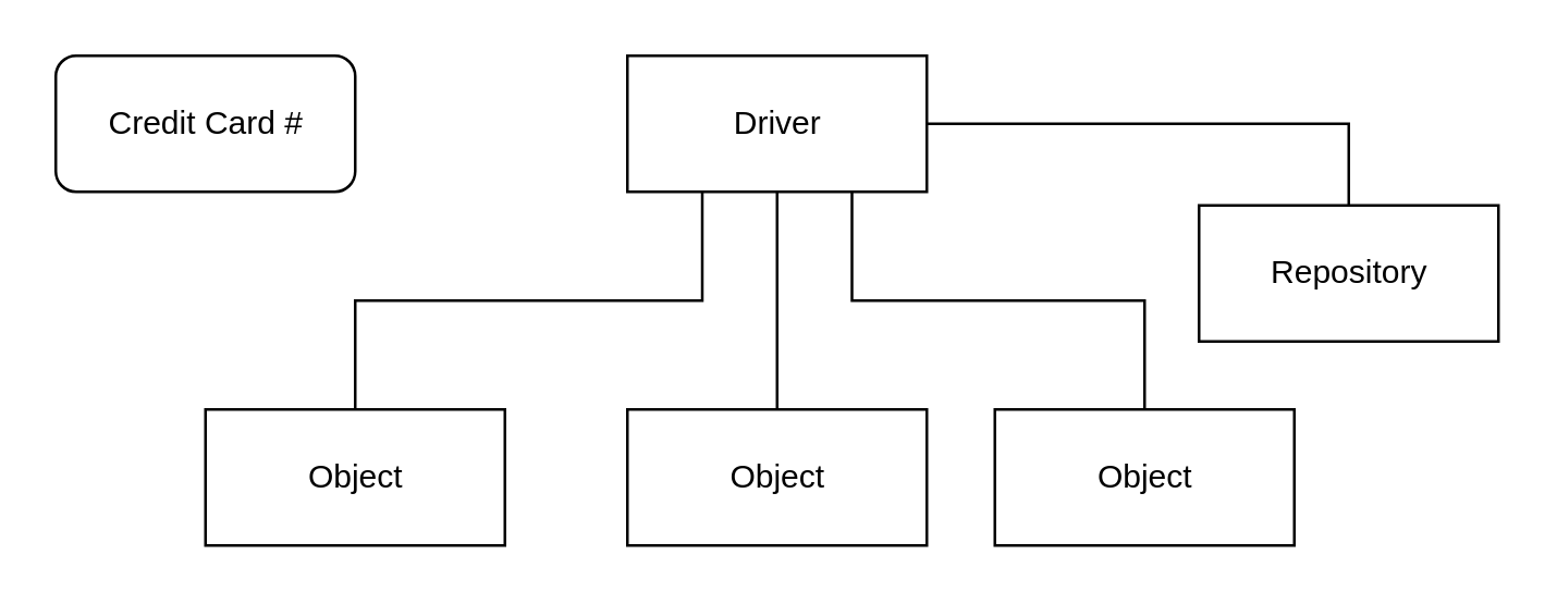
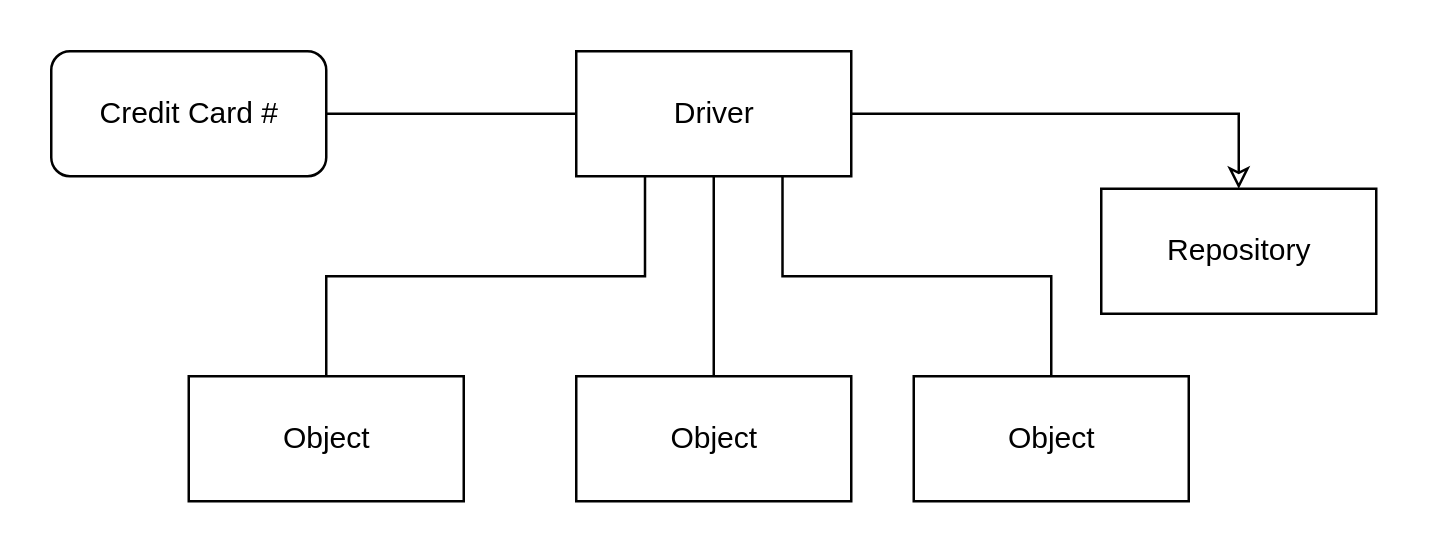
+ <mxCell id="9" style="edgeStyle=orthogonalEdgeStyle;rounded=0;orthogonalLoop=1;jettySize=auto;html=1;exitX=1;exitY=0.5;exitDx=0;exitDy=0;entryX=0;entryY=0.5;entryDx=0;entryDy=0;endArrow=none;endFill=0;" edge="1" parent="1" source="10" target="6"><mxGeometry relative="1" as="geometry" /></mxCell>
- <mxCell id="2" style="edgeStyle=orthogonalEdgeStyle;rounded=0;orthogonalLoop=1;jettySize=auto;html=1;exitX=1;exitY=0.5;exitDx=0;exitDy=0;endArrow=none;endFill=0;" edge="1" parent="1" source="6" target="8"><mxGeometry relative="1" as="geometry" /></mxCell>
+ <mxCell id="2" style="edgeStyle=orthogonalEdgeStyle;rounded=0;orthogonalLoop=1;jettySize=auto;html=1;exitX=1;exitY=0.5;exitDx=0;exitDy=0;endArrow=classic;endFill=0;" edge="1" parent="1" source="6" target="8"><mxGeometry relative="1" as="geometry" /></mxCell>
